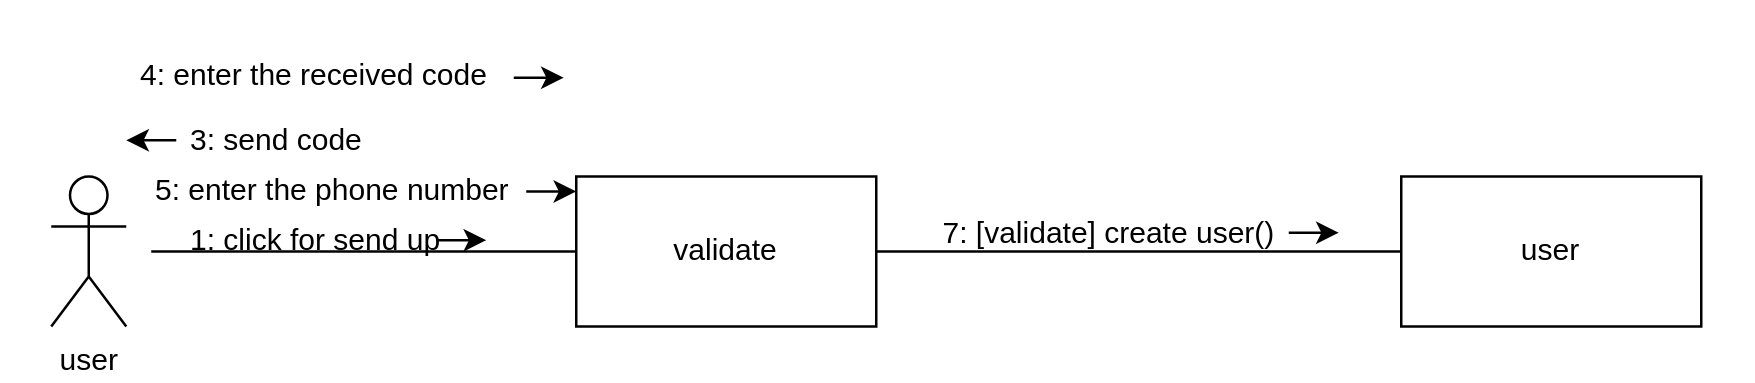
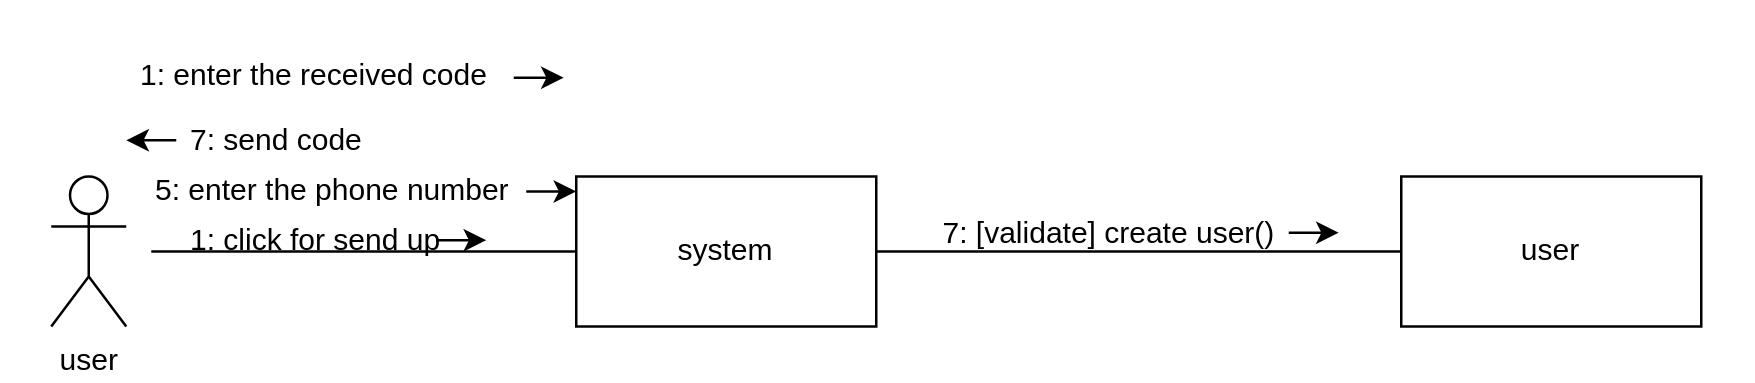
- <mxCell id="12" value="4:&amp;nbsp;&lt;span&gt;enter the&amp;nbsp;&lt;/span&gt;&lt;span&gt;received code&lt;/span&gt;&lt;span&gt;&lt;br&gt;&lt;/span&gt;" style="text;html=1;resizable=0;points=[];autosize=1;align=left;verticalAlign=top;spacingTop=-4;" vertex="1" parent="1"><mxGeometry x="54" y="20" width="150" height="20" as="geometry" /></mxCell>
+ <mxCell id="12" value="1:&amp;nbsp;&lt;span&gt;enter the&amp;nbsp;&lt;/span&gt;&lt;span&gt;received code&lt;/span&gt;&lt;span&gt;&lt;br&gt;&lt;/span&gt;" style="text;html=1;resizable=0;points=[];autosize=1;align=left;verticalAlign=top;spacingTop=-4;" vertex="1" parent="1"><mxGeometry x="54" y="20" width="150" height="20" as="geometry" /></mxCell>
- <mxCell id="11" value="3:&amp;nbsp;&lt;span&gt;send code&lt;/span&gt;" style="text;html=1;resizable=0;points=[];autosize=1;align=left;verticalAlign=top;spacingTop=-4;" vertex="1" parent="1"><mxGeometry x="74" y="46" width="80" height="20" as="geometry" /></mxCell>
+ <mxCell id="11" value="7:&amp;nbsp;&lt;span&gt;send code&lt;/span&gt;" style="text;html=1;resizable=0;points=[];autosize=1;align=left;verticalAlign=top;spacingTop=-4;" vertex="1" parent="1"><mxGeometry x="74" y="46" width="80" height="20" as="geometry" /></mxCell>
- <mxCell id="4" value="validate" style="rounded=0;whiteSpace=wrap;html=1;" vertex="1" parent="1"><mxGeometry x="230" y="70" width="120" height="60" as="geometry" /></mxCell>
+ <mxCell id="4" value="system" style="rounded=0;whiteSpace=wrap;html=1;" vertex="1" parent="1"><mxGeometry x="230" y="70" width="120" height="60" as="geometry" /></mxCell>
